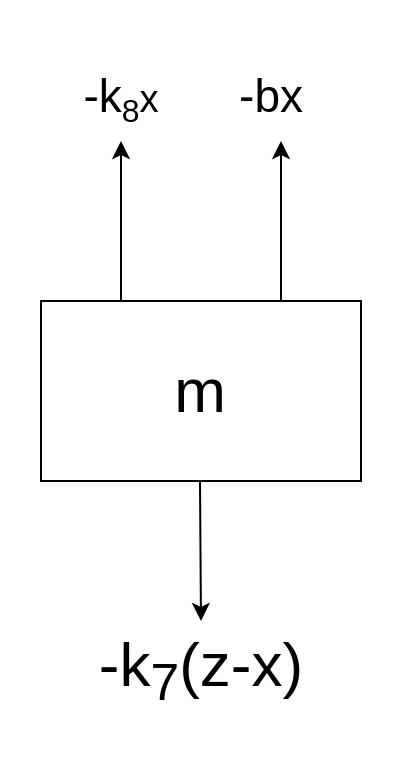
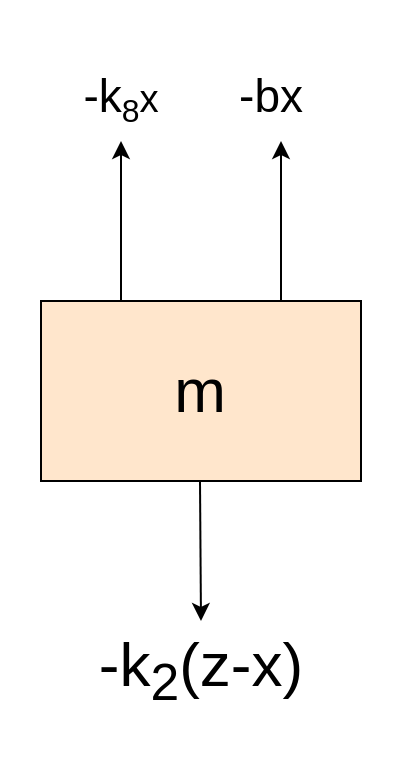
- <mxCell id="2" value="&lt;font style=&quot;font-size: 31px;&quot;&gt;m&lt;/font&gt;" style="rounded=0;whiteSpace=wrap;html=1;" vertex="1" parent="1"><mxGeometry x="20" y="150" width="160" height="90" as="geometry" /></mxCell>
+ <mxCell id="2" value="&lt;font style=&quot;font-size: 31px;&quot;&gt;m&lt;/font&gt;" style="rounded=0;whiteSpace=wrap;html=1;fillColor=#ffe6cc;" vertex="1" parent="1"><mxGeometry x="20" y="150" width="160" height="90" as="geometry" /></mxCell>
- <mxCell id="6" value="-k&lt;sub&gt;7&lt;/sub&gt;(z-x)" style="text;html=1;align=center;verticalAlign=middle;resizable=0;points=[];autosize=1;strokeColor=none;fillColor=none;fontSize=31;" vertex="1" parent="1"><mxGeometry x="35" y="305" width="130" height="60" as="geometry" /></mxCell>
+ <mxCell id="6" value="-k&lt;sub&gt;2&lt;/sub&gt;(z-x)" style="text;html=1;align=center;verticalAlign=middle;resizable=0;points=[];autosize=1;strokeColor=none;fillColor=none;fontSize=31;" vertex="1" parent="1"><mxGeometry x="35" y="305" width="130" height="60" as="geometry" /></mxCell>
